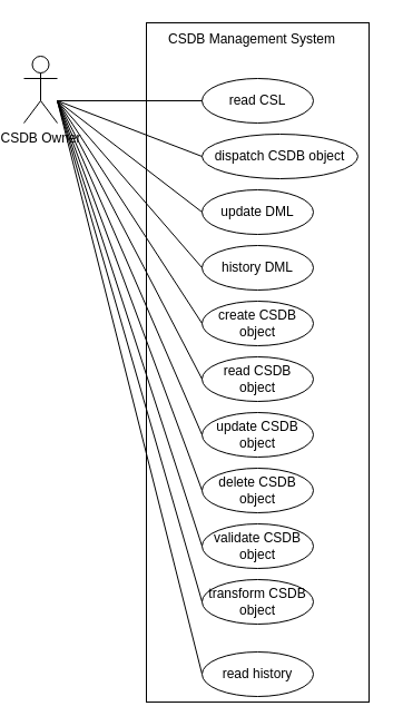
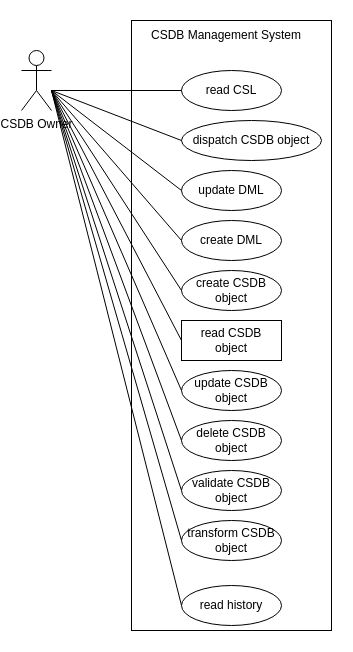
- <mxCell id="19" value="history DML" style="ellipse;whiteSpace=wrap;html=1;" vertex="1" parent="1"><mxGeometry x="180" y="220" width="100" height="40" as="geometry" /></mxCell>
+ <mxCell id="19" value="create DML" style="ellipse;whiteSpace=wrap;html=1;" vertex="1" parent="1"><mxGeometry x="180" y="220" width="100" height="40" as="geometry" /></mxCell>
- <mxCell id="6" value="read CSDB &lt;br&gt;object" style="ellipse;whiteSpace=wrap;html=1;" vertex="1" parent="1"><mxGeometry x="180" y="320" width="100" height="40" as="geometry" /></mxCell>
+ <mxCell id="6" value="read CSDB &lt;br&gt;object" style="whiteSpace=wrap;html=1;rounded=0;" vertex="1" parent="1"><mxGeometry x="180" y="320" width="100" height="40" as="geometry" /></mxCell>
